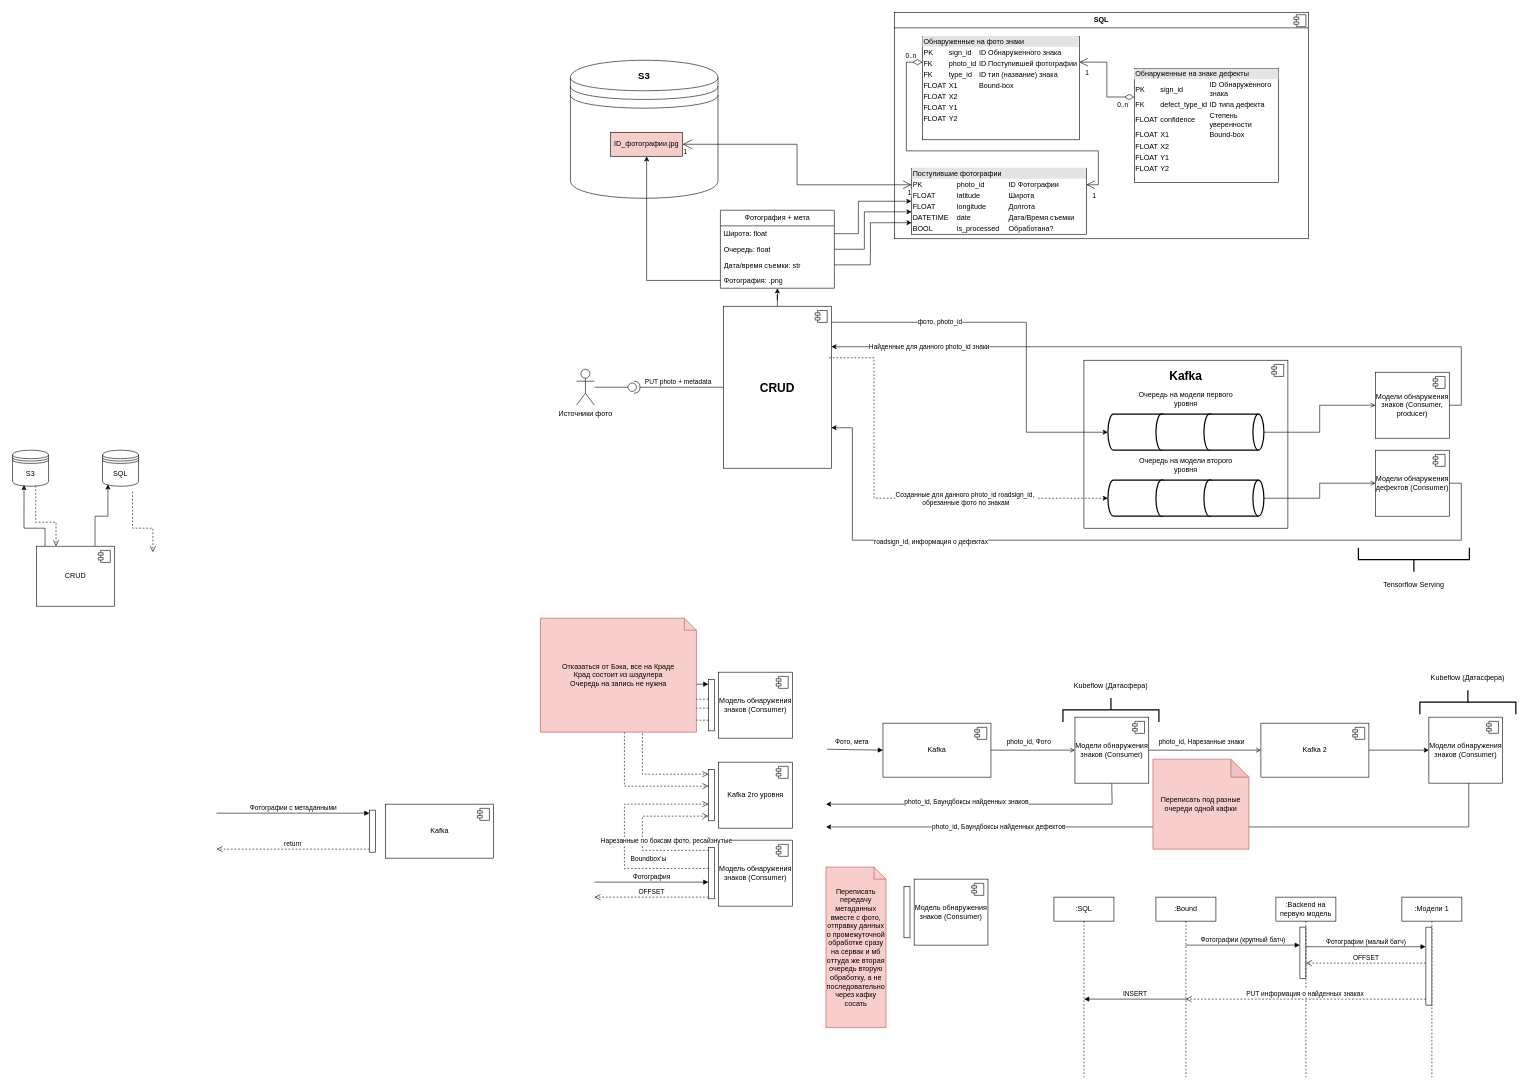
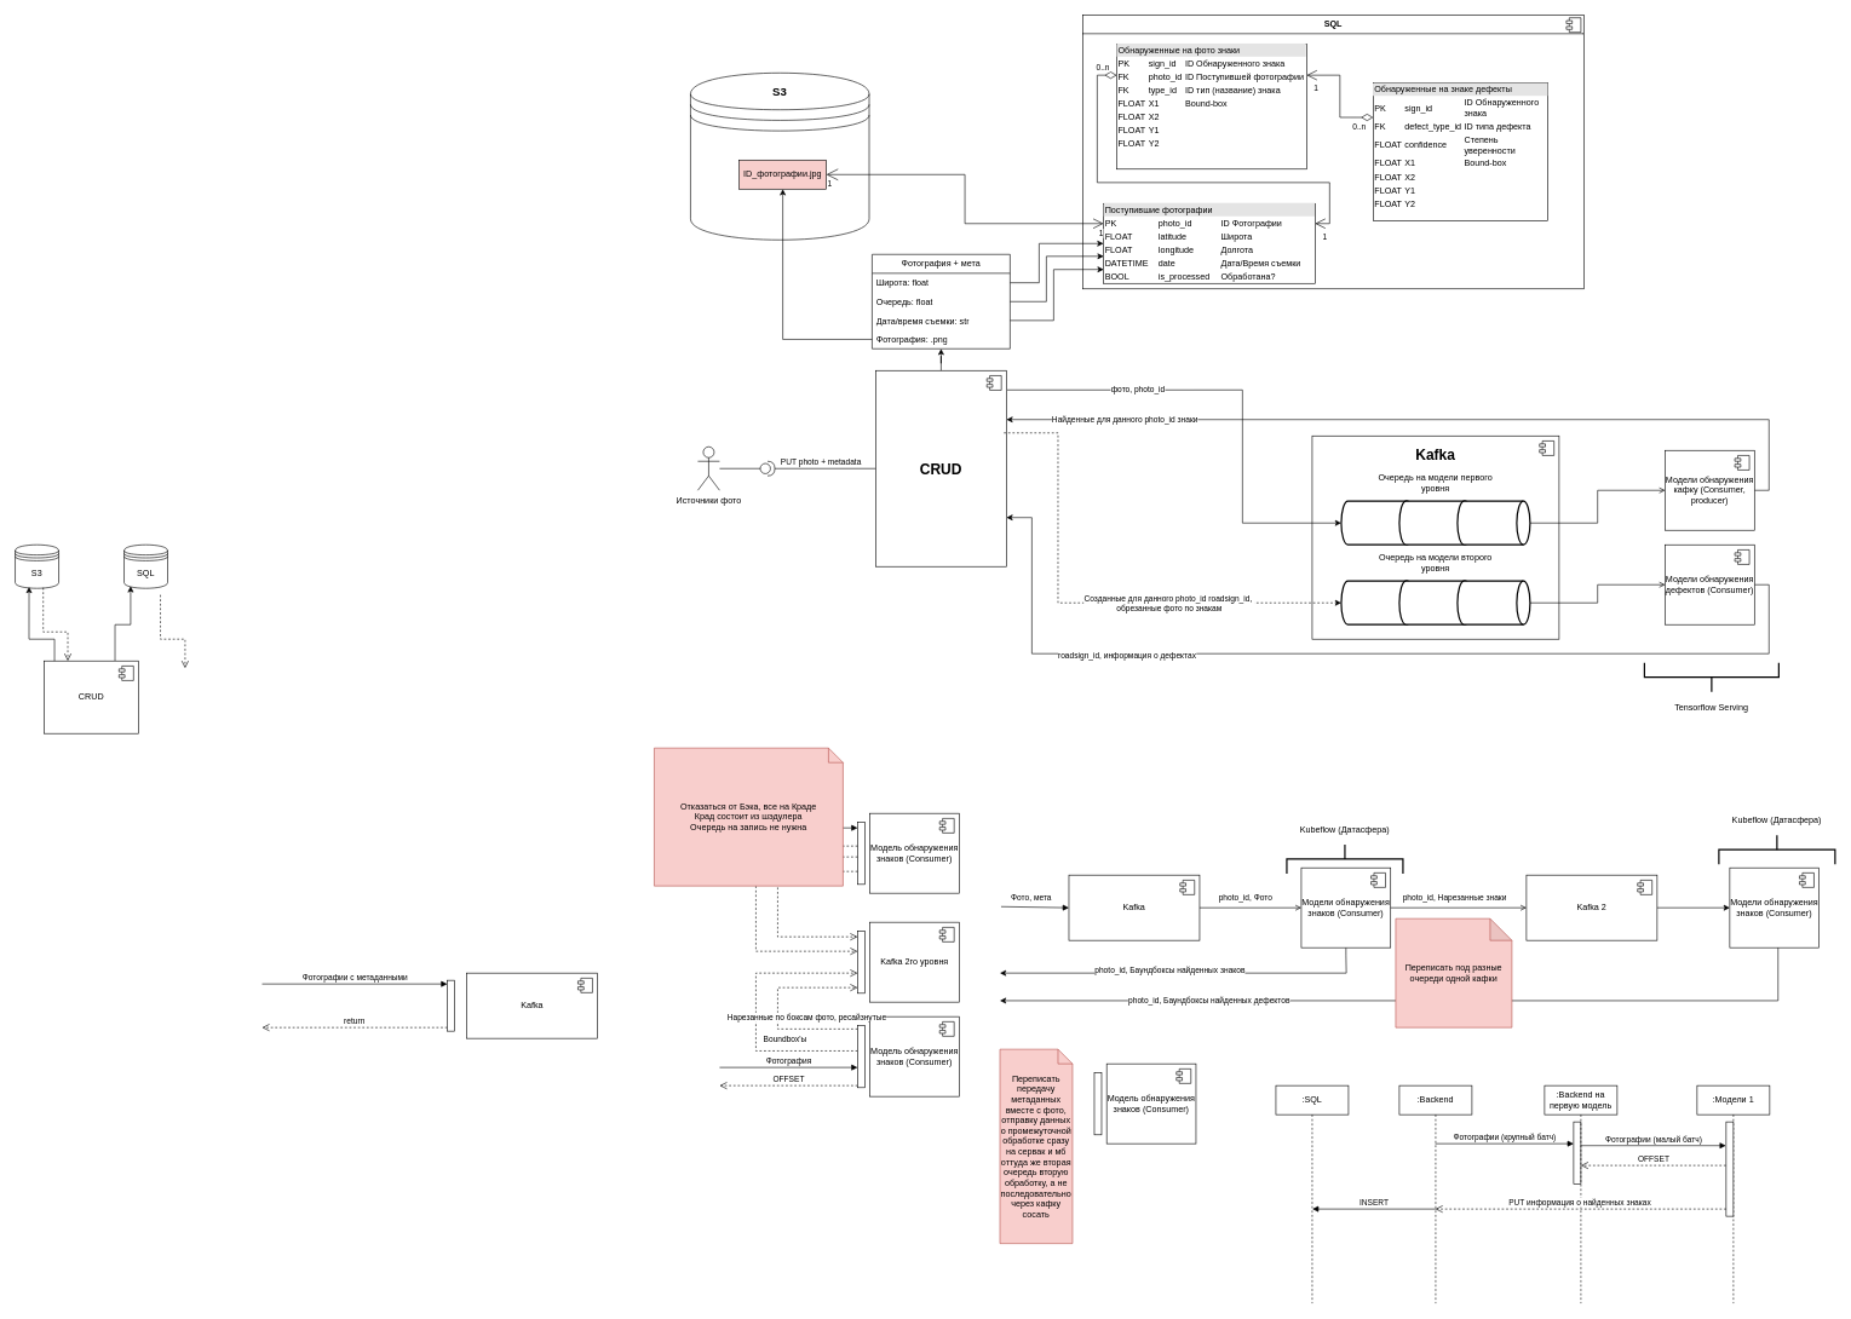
- <mxCell id="121" value="Модели обнаружения знаков (Consumer, producer)" style="html=1;dropTarget=0;whiteSpace=wrap;" vertex="1" parent="1"><mxGeometry x="2292" y="620" width="123" height="110.0" as="geometry" /></mxCell>
+ <mxCell id="121" value="Модели обнаружения кафку (Consumer, producer)" style="html=1;dropTarget=0;whiteSpace=wrap;" vertex="1" parent="1"><mxGeometry x="2292" y="620" width="123" height="110.0" as="geometry" /></mxCell>
- <mxCell id="72" value=":Bound" style="shape=umlLifeline;perimeter=lifelinePerimeter;whiteSpace=wrap;html=1;container=1;dropTarget=0;collapsible=0;recursiveResize=0;outlineConnect=0;portConstraint=eastwest;newEdgeStyle={&quot;curved&quot;:0,&quot;rounded&quot;:0};" vertex="1" parent="1"><mxGeometry x="1926" y="1495" width="100" height="300" as="geometry" /></mxCell>
+ <mxCell id="72" value=":Backend" style="shape=umlLifeline;perimeter=lifelinePerimeter;whiteSpace=wrap;html=1;container=1;dropTarget=0;collapsible=0;recursiveResize=0;outlineConnect=0;portConstraint=eastwest;newEdgeStyle={&quot;curved&quot;:0,&quot;rounded&quot;:0};" vertex="1" parent="1"><mxGeometry x="1926" y="1495" width="100" height="300" as="geometry" /></mxCell>
